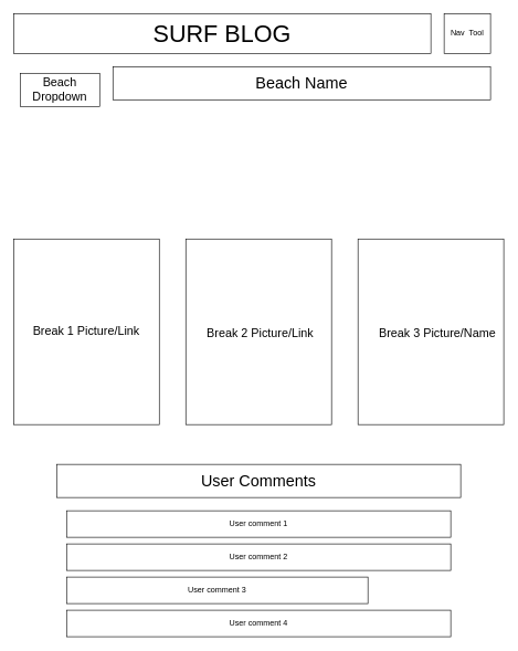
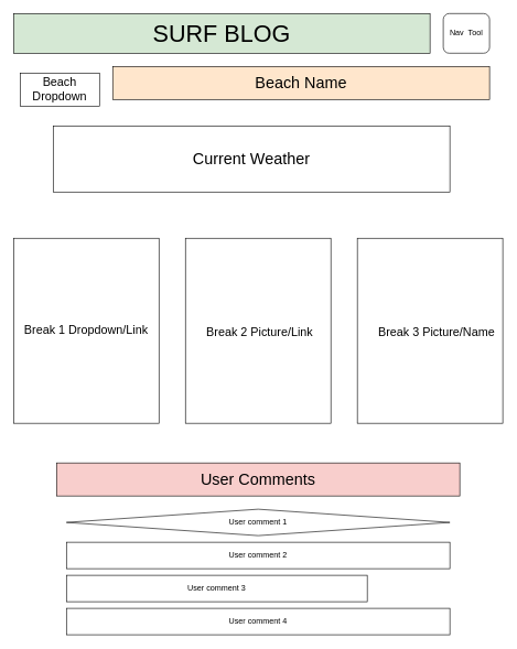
- <mxCell id="2" value="&lt;font style=&quot;font-size: 36px&quot;&gt;SURF BLOG&lt;/font&gt;" style="rounded=0;whiteSpace=wrap;html=1;" vertex="1" parent="1"><mxGeometry x="20" y="20" width="630" height="60" as="geometry" /></mxCell>
+ <mxCell id="2" value="&lt;font style=&quot;font-size: 36px&quot;&gt;SURF BLOG&lt;/font&gt;" style="rounded=0;whiteSpace=wrap;html=1;fillColor=#d5e8d4;" vertex="1" parent="1"><mxGeometry x="20" y="20" width="630" height="60" as="geometry" /></mxCell>
- <mxCell id="5" value="Nav&amp;nbsp; Tool" style="rounded=0;whiteSpace=wrap;html=1;" vertex="1" parent="1"><mxGeometry x="670" y="20" width="70" height="60" as="geometry" /></mxCell>
+ <mxCell id="5" value="Nav&amp;nbsp; Tool" style="whiteSpace=wrap;html=1;rounded=1;" vertex="1" parent="1"><mxGeometry x="670" y="20" width="70" height="60" as="geometry" /></mxCell>
- <mxCell id="4" value="&lt;font style=&quot;font-size: 24px&quot;&gt;Beach Name&lt;/font&gt;" style="rounded=0;whiteSpace=wrap;html=1;" vertex="1" parent="1"><mxGeometry x="170" y="100" width="570" height="50" as="geometry" /></mxCell>
+ <mxCell id="4" value="&lt;font style=&quot;font-size: 24px&quot;&gt;Beach Name&lt;/font&gt;" style="rounded=0;whiteSpace=wrap;html=1;fillColor=#ffe6cc;" vertex="1" parent="1"><mxGeometry x="170" y="100" width="570" height="50" as="geometry" /></mxCell>
+ <mxCell id="6" value="&lt;font style=&quot;font-size: 24px&quot;&gt;Current Weather&lt;/font&gt;" style="rounded=0;whiteSpace=wrap;html=1;" vertex="1" parent="1"><mxGeometry x="80" y="190" width="600" height="100" as="geometry" /></mxCell>
- <mxCell id="7" value="&lt;font style=&quot;font-size: 18px&quot;&gt;Break 1 Picture/Link&lt;/font&gt;" style="rounded=0;whiteSpace=wrap;html=1;" vertex="1" parent="1"><mxGeometry x="20" y="360" width="220" height="280" as="geometry" /></mxCell>
+ <mxCell id="7" value="&lt;font style=&quot;font-size: 18px&quot;&gt;Break 1 Dropdown/Link&lt;/font&gt;" style="rounded=0;whiteSpace=wrap;html=1;" vertex="1" parent="1"><mxGeometry x="20" y="360" width="220" height="280" as="geometry" /></mxCell>
- <mxCell id="12" value="&lt;font style=&quot;font-size: 24px&quot;&gt;User Comments&lt;/font&gt;" style="rounded=0;whiteSpace=wrap;html=1;" vertex="1" parent="1"><mxGeometry x="85" y="700" width="610" height="50" as="geometry" /></mxCell>
+ <mxCell id="12" value="&lt;font style=&quot;font-size: 24px&quot;&gt;User Comments&lt;/font&gt;" style="rounded=0;whiteSpace=wrap;html=1;fillColor=#f8cecc;" vertex="1" parent="1"><mxGeometry x="85" y="700" width="610" height="50" as="geometry" /></mxCell>
- <mxCell id="13" value="User comment 1" style="rounded=0;whiteSpace=wrap;html=1;" vertex="1" parent="1"><mxGeometry x="100" y="770" width="580" height="40" as="geometry" /></mxCell>
+ <mxCell id="13" value="User comment 1" style="rhombus;whiteSpace=wrap;html=1;" vertex="1" parent="1"><mxGeometry x="100" y="770" width="580" height="40" as="geometry" /></mxCell>
